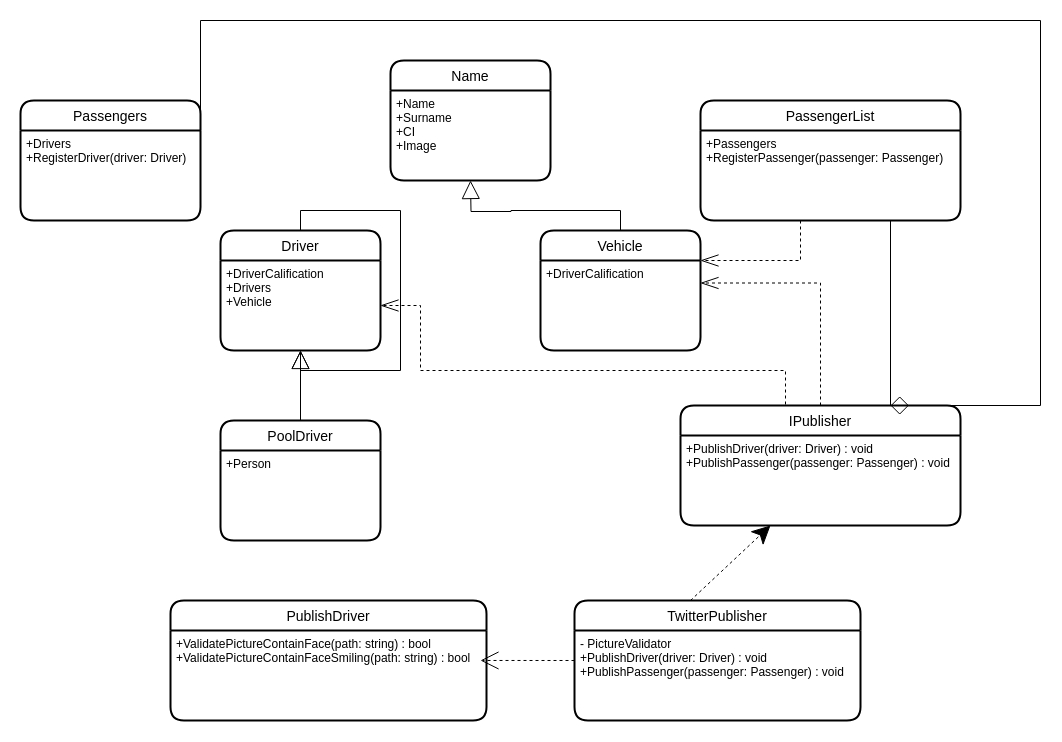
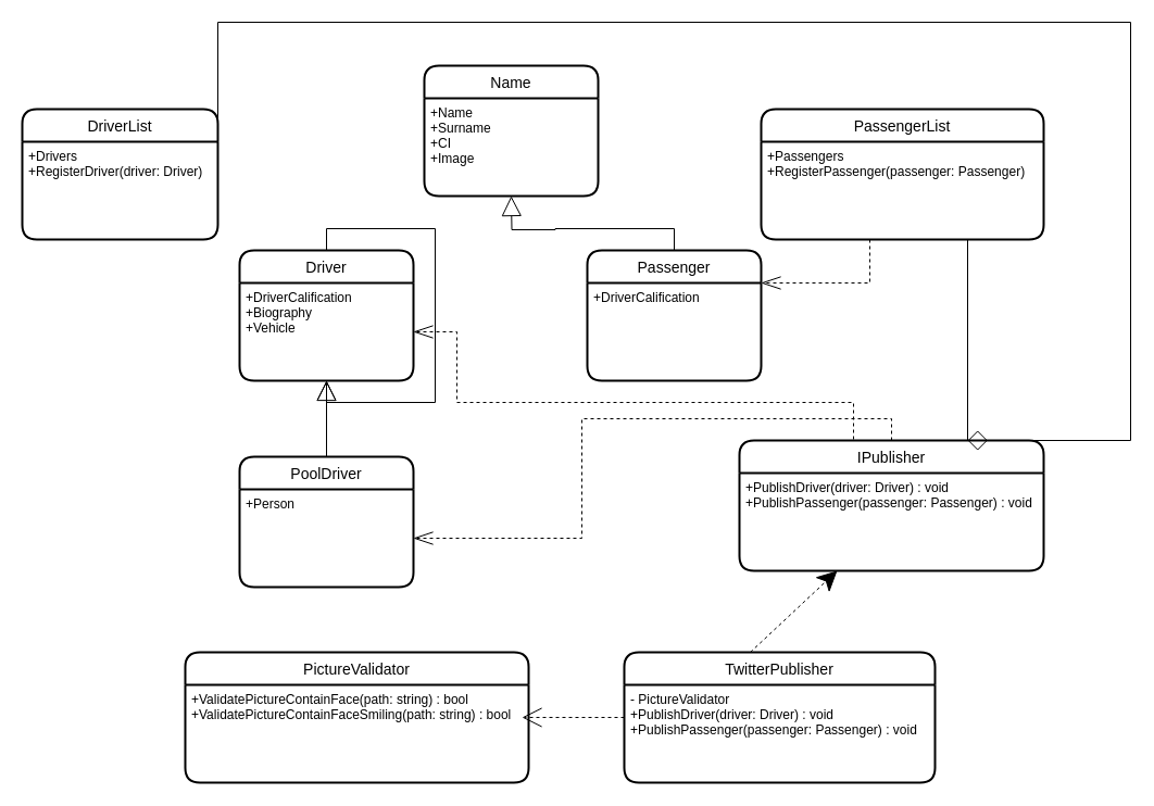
- <mxCell id="21" value="Passengers" style="swimlane;childLayout=stackLayout;horizontal=1;startSize=30;horizontalStack=0;rounded=1;fontSize=14;fontStyle=0;strokeWidth=2;resizeParent=0;resizeLast=1;shadow=0;dashed=0;align=center;" vertex="1" parent="1"><mxGeometry x="20" y="100" width="180" height="120" as="geometry" /></mxCell>
+ <mxCell id="21" value="DriverList" style="swimlane;childLayout=stackLayout;horizontal=1;startSize=30;horizontalStack=0;rounded=1;fontSize=14;fontStyle=0;strokeWidth=2;resizeParent=0;resizeLast=1;shadow=0;dashed=0;align=center;" vertex="1" parent="1"><mxGeometry x="20" y="100" width="180" height="120" as="geometry" /></mxCell>
- <mxCell id="6" value="Vehicle" style="swimlane;childLayout=stackLayout;horizontal=1;startSize=30;horizontalStack=0;rounded=1;fontSize=14;fontStyle=0;strokeWidth=2;resizeParent=0;resizeLast=1;shadow=0;dashed=0;align=center;" vertex="1" parent="1"><mxGeometry x="540" y="230" width="160" height="120" as="geometry" /></mxCell>
+ <mxCell id="6" value="Passenger" style="swimlane;childLayout=stackLayout;horizontal=1;startSize=30;horizontalStack=0;rounded=1;fontSize=14;fontStyle=0;strokeWidth=2;resizeParent=0;resizeLast=1;shadow=0;dashed=0;align=center;" vertex="1" parent="1"><mxGeometry x="540" y="230" width="160" height="120" as="geometry" /></mxCell>
- <mxCell id="4" value="+DriverCalification&#10;+Drivers&#10;+Vehicle" style="align=left;strokeColor=none;fillColor=none;spacingLeft=4;fontSize=12;verticalAlign=top;resizable=0;rotatable=0;part=1;" vertex="1" parent="3"><mxGeometry y="30" width="160" height="90" as="geometry" /></mxCell>
+ <mxCell id="4" value="+DriverCalification&#10;+Biography&#10;+Vehicle" style="align=left;strokeColor=none;fillColor=none;spacingLeft=4;fontSize=12;verticalAlign=top;resizable=0;rotatable=0;part=1;" vertex="1" parent="3"><mxGeometry y="30" width="160" height="90" as="geometry" /></mxCell>
- <mxCell id="13" style="edgeStyle=orthogonalEdgeStyle;rounded=0;orthogonalLoop=1;jettySize=auto;html=1;exitX=0.5;exitY=0;exitDx=0;exitDy=0;entryX=1;entryY=0.25;entryDx=0;entryDy=0;endArrow=openThin;endFill=0;dashed=1;endSize=16;" edge="1" parent="1" source="14" target="7"><mxGeometry relative="1" as="geometry" /></mxCell>
+ <mxCell id="13" style="edgeStyle=orthogonalEdgeStyle;rounded=0;orthogonalLoop=1;jettySize=auto;html=1;exitX=0.5;exitY=0;exitDx=0;exitDy=0;endArrow=openThin;endFill=0;dashed=1;endSize=16;" edge="1" parent="1" source="14" target="20"><mxGeometry relative="1" as="geometry" /></mxCell>
- <mxCell id="28" value="PublishDriver" style="swimlane;childLayout=stackLayout;horizontal=1;startSize=30;horizontalStack=0;rounded=1;fontSize=14;fontStyle=0;strokeWidth=2;resizeParent=0;resizeLast=1;shadow=0;dashed=0;align=center;" vertex="1" parent="1"><mxGeometry x="170" y="600" width="316" height="120" as="geometry" /></mxCell>
+ <mxCell id="28" value="PictureValidator" style="swimlane;childLayout=stackLayout;horizontal=1;startSize=30;horizontalStack=0;rounded=1;fontSize=14;fontStyle=0;strokeWidth=2;resizeParent=0;resizeLast=1;shadow=0;dashed=0;align=center;" vertex="1" parent="1"><mxGeometry x="170" y="600" width="316" height="120" as="geometry" /></mxCell>
